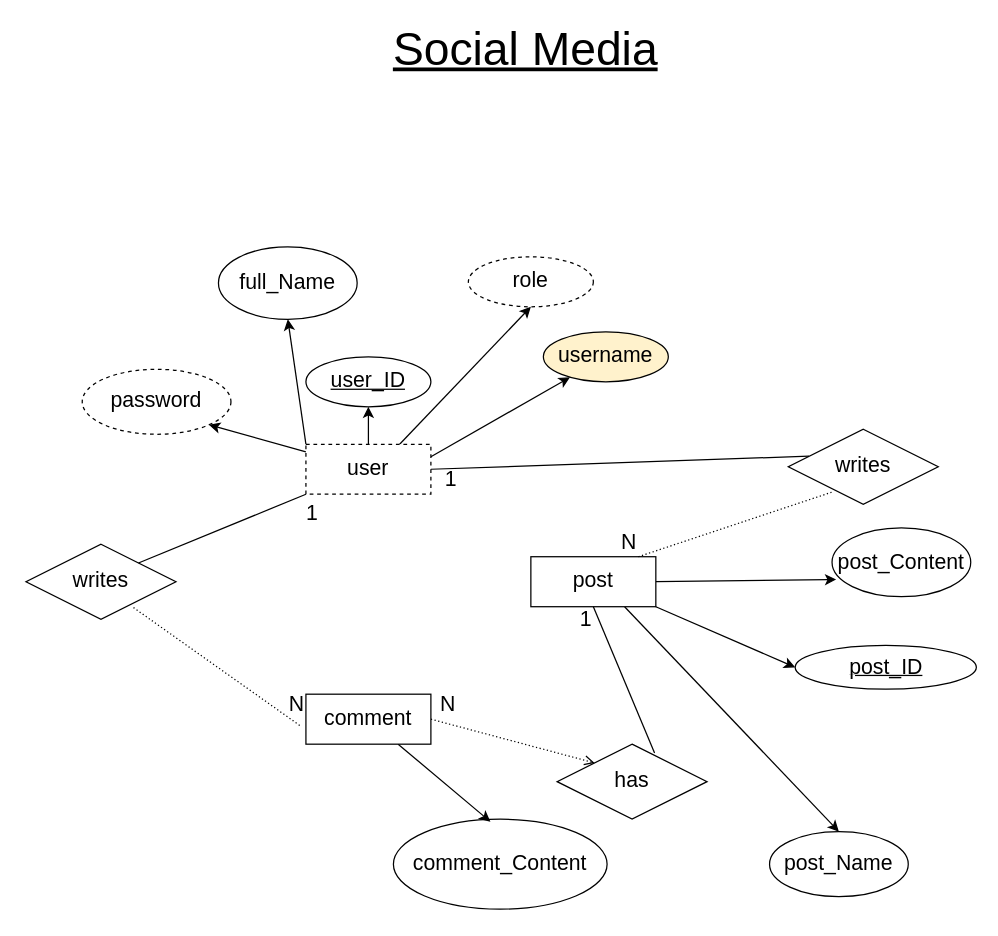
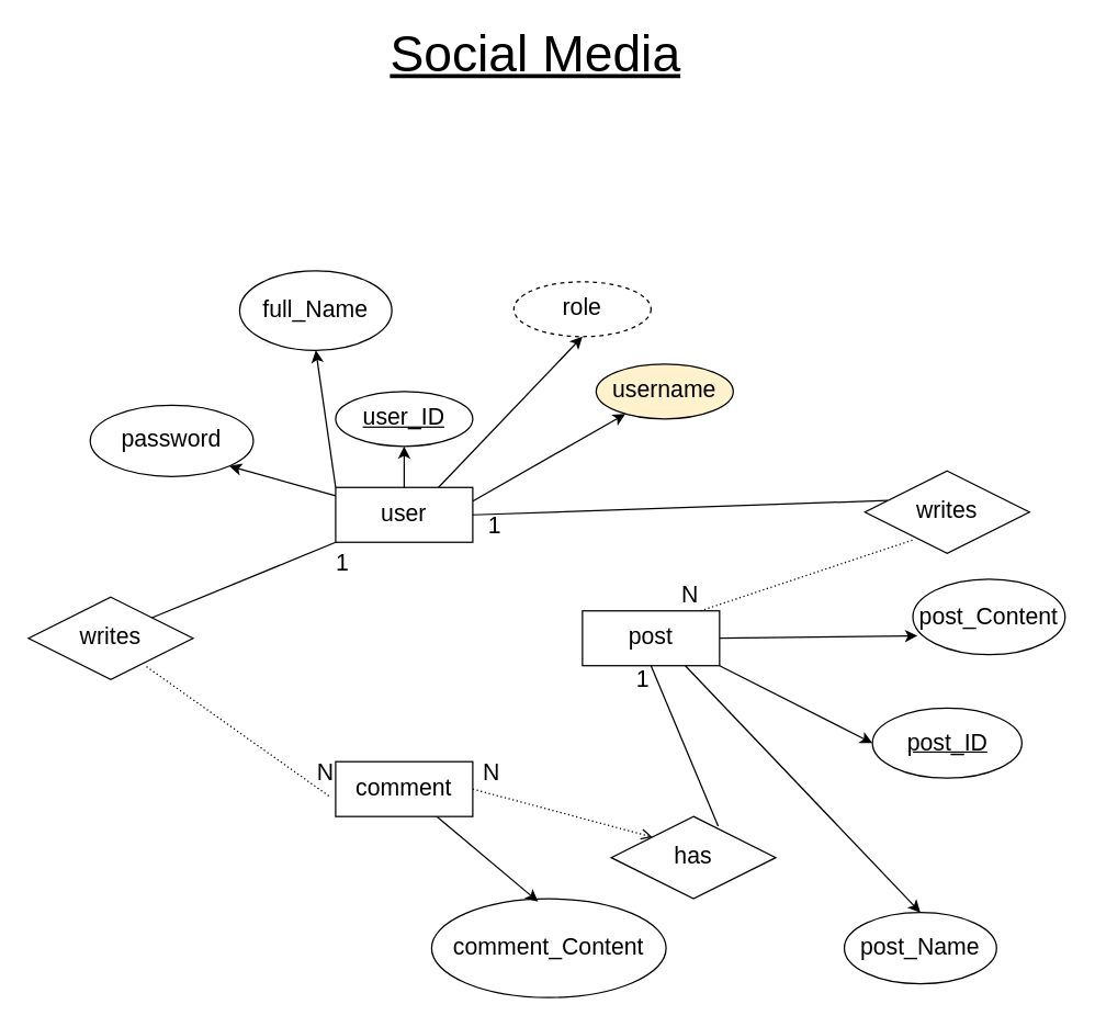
- <mxCell id="36" value="Social Media" style="text;strokeColor=none;align=center;fillColor=none;html=1;verticalAlign=middle;whiteSpace=wrap;rounded=0;fontSize=37;fontStyle=4" parent="1" vertex="1"><mxGeometry x="295" y="20" width="250" height="40" as="geometry" /></mxCell>
+ <mxCell id="36" value="Social Media" style="text;strokeColor=none;align=center;fillColor=none;html=1;verticalAlign=middle;whiteSpace=wrap;rounded=0;fontSize=37;fontStyle=4" parent="1" vertex="1"><mxGeometry x="265" y="20" width="250" height="40" as="geometry" /></mxCell>
- <mxCell id="5" value="password" style="ellipse;whiteSpace=wrap;html=1;align=center;fontSize=17;dashed=1;" parent="1" vertex="1"><mxGeometry x="65" y="295" width="119" height="52" as="geometry" /></mxCell>
+ <mxCell id="5" value="password" style="ellipse;whiteSpace=wrap;html=1;align=center;fontSize=17;" parent="1" vertex="1"><mxGeometry x="65" y="295" width="119" height="52" as="geometry" /></mxCell>
- <mxCell id="12" value="user" style="whiteSpace=wrap;html=1;align=center;fontSize=17;dashed=1;" parent="1" vertex="1"><mxGeometry x="244" y="355" width="100" height="40" as="geometry" /></mxCell>
+ <mxCell id="12" value="user" style="whiteSpace=wrap;html=1;align=center;fontSize=17;" parent="1" vertex="1"><mxGeometry x="244" y="355" width="100" height="40" as="geometry" /></mxCell>
- <mxCell id="13" value="post_ID" style="ellipse;whiteSpace=wrap;html=1;align=center;fontStyle=4;fontSize=17;" parent="1" vertex="1"><mxGeometry x="635.5" y="516" width="145" height="35" as="geometry" /></mxCell>
+ <mxCell id="13" value="post_ID" style="ellipse;whiteSpace=wrap;html=1;align=center;fontStyle=4;fontSize=17;" parent="1" vertex="1"><mxGeometry x="635.5" y="516" width="109" height="51" as="geometry" /></mxCell>
